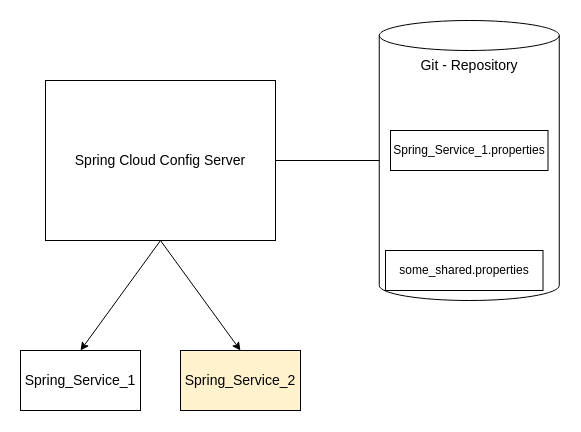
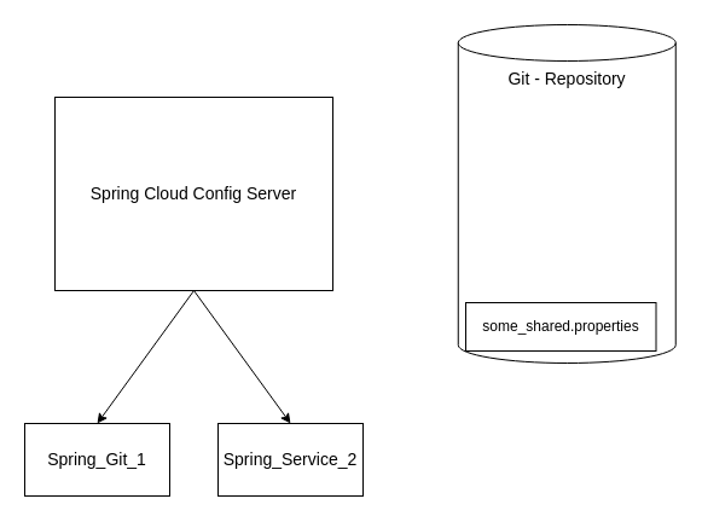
- <mxCell id="9" value="Spring_Service_1.properties" style="rounded=0;whiteSpace=wrap;html=1;" vertex="1" parent="1"><mxGeometry x="390" y="130" width="157.5" height="40" as="geometry" /></mxCell>
- <mxCell id="7" value="" style="endArrow=none;html=1;rounded=0;entryX=0;entryY=0.5;entryDx=0;entryDy=0;entryPerimeter=0;exitX=1;exitY=0.5;exitDx=0;exitDy=0;fontSize=14;" parent="1" source="2" target="6" edge="1"><mxGeometry width="50" height="50" relative="1" as="geometry"><mxPoint x="140" y="350" as="sourcePoint" /><mxPoint x="190" y="300" as="targetPoint" /></mxGeometry></mxCell>
- <mxCell id="3" value="Spring_Service_1" style="rounded=0;whiteSpace=wrap;html=1;fontSize=14;" parent="1" vertex="1"><mxGeometry x="20" y="350" width="120" height="60" as="geometry" /></mxCell>
+ <mxCell id="3" value="Spring_Git_1" style="rounded=0;whiteSpace=wrap;html=1;fontSize=14;" parent="1" vertex="1"><mxGeometry x="20" y="350" width="120" height="60" as="geometry" /></mxCell>
- <mxCell id="4" value="Spring_Service_2" style="rounded=0;whiteSpace=wrap;html=1;fontSize=14;fillColor=#fff2cc;" parent="1" vertex="1"><mxGeometry x="180" y="350" width="120" height="60" as="geometry" /></mxCell>
+ <mxCell id="4" value="Spring_Service_2" style="rounded=0;whiteSpace=wrap;html=1;fontSize=14;" parent="1" vertex="1"><mxGeometry x="180" y="350" width="120" height="60" as="geometry" /></mxCell>
